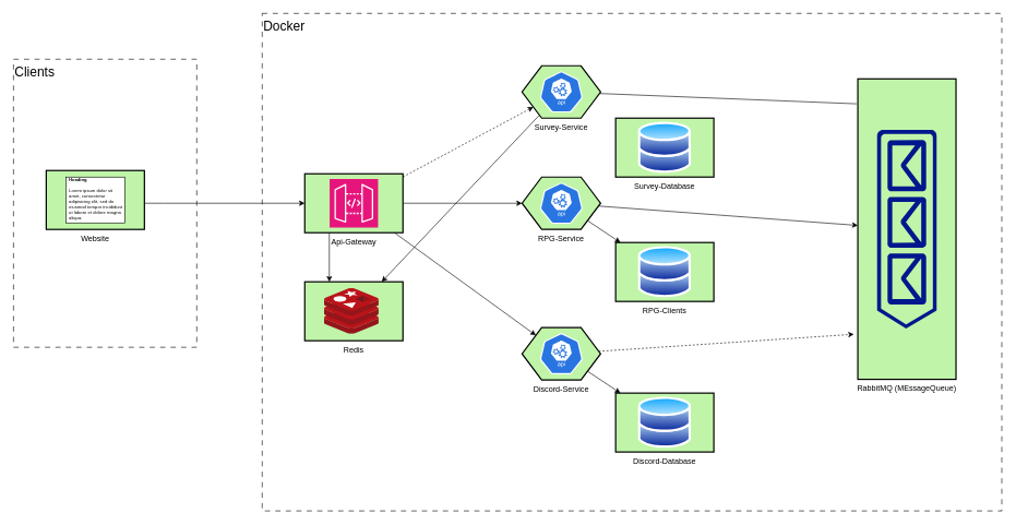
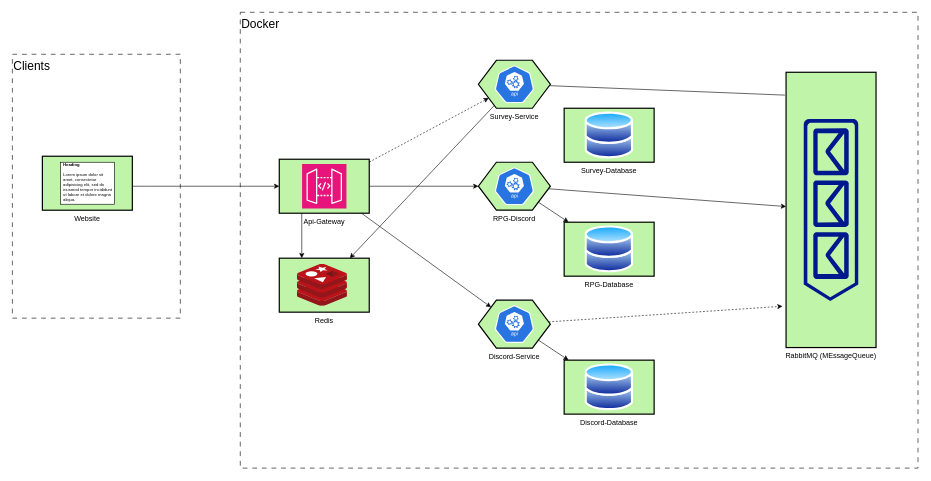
- <mxCell id="34" value="RPG-Service" style="shape=hexagon;perimeter=hexagonPerimeter2;whiteSpace=wrap;html=1;fixedSize=1;verticalAlign=top;fillColor=#c0f5a9;strokeWidth=2;dashed=0;size=30;labelPosition=center;verticalLabelPosition=bottom;align=center;" vertex="1" parent="33"><mxGeometry width="120" height="80" as="geometry" /></mxCell>
+ <mxCell id="34" value="RPG-Discord" style="shape=hexagon;perimeter=hexagonPerimeter2;whiteSpace=wrap;html=1;fixedSize=1;verticalAlign=top;fillColor=#c0f5a9;strokeWidth=2;dashed=0;size=30;labelPosition=center;verticalLabelPosition=bottom;align=center;" vertex="1" parent="33"><mxGeometry width="120" height="80" as="geometry" /></mxCell>
- <mxCell id="38" value="RPG-Clients" style="strokeWidth=2;dashed=0;align=center;fontSize=12;shape=rect;verticalLabelPosition=bottom;verticalAlign=top;fillColor=#c0f5a9;movable=1;resizable=1;rotatable=1;deletable=1;editable=1;locked=0;connectable=1;" vertex="1" parent="37"><mxGeometry width="150" height="90" as="geometry" /></mxCell>
+ <mxCell id="38" value="RPG-Database" style="strokeWidth=2;dashed=0;align=center;fontSize=12;shape=rect;verticalLabelPosition=bottom;verticalAlign=top;fillColor=#c0f5a9;movable=1;resizable=1;rotatable=1;deletable=1;editable=1;locked=0;connectable=1;" vertex="1" parent="37"><mxGeometry width="150" height="90" as="geometry" /></mxCell>
